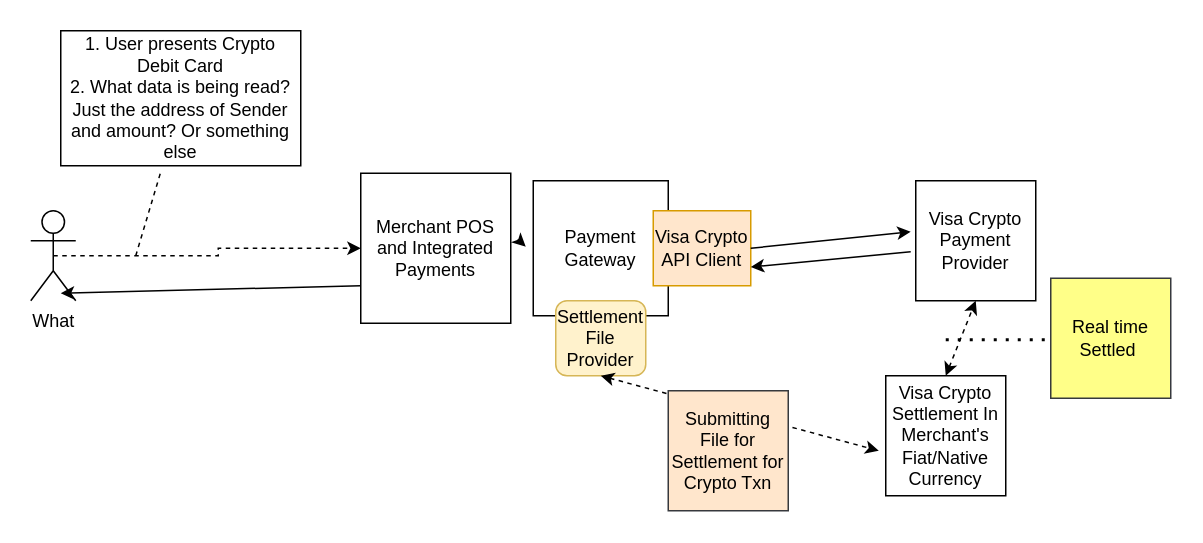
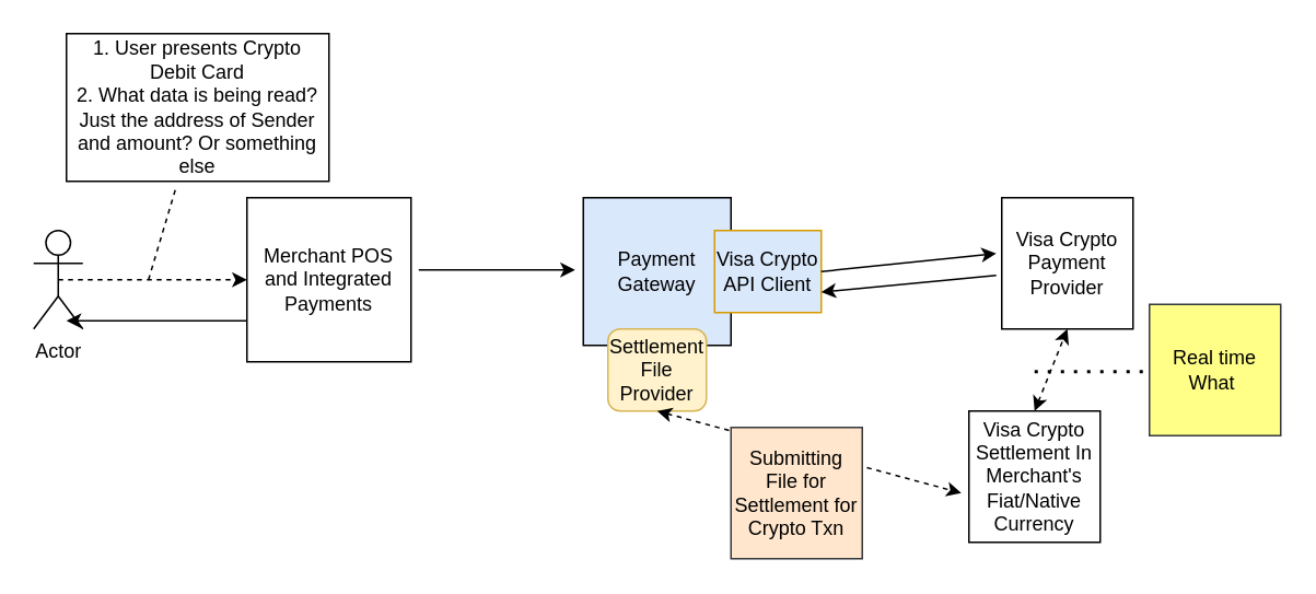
- <mxCell id="2" value="Merchant POS and Integrated Payments" style="whiteSpace=wrap;html=1;aspect=fixed;" vertex="1" parent="1"><mxGeometry x="240" y="115" width="100" height="100" as="geometry" /></mxCell>
+ <mxCell id="2" value="Merchant POS and Integrated Payments" style="whiteSpace=wrap;html=1;aspect=fixed;" vertex="1" parent="1"><mxGeometry x="150" y="120" width="100" height="100" as="geometry" /></mxCell>
- <mxCell id="7" value="Payment Gateway" style="whiteSpace=wrap;html=1;aspect=fixed;" vertex="1" parent="1"><mxGeometry x="355" y="120" width="90" height="90" as="geometry" /></mxCell>
+ <mxCell id="7" value="Payment Gateway" style="whiteSpace=wrap;html=1;aspect=fixed;fillColor=#dae8fc;" vertex="1" parent="1"><mxGeometry x="355" y="120" width="90" height="90" as="geometry" /></mxCell>
- <mxCell id="8" value="Visa Crypto API Client" style="rounded=0;whiteSpace=wrap;html=1;fillColor=#ffe6cc;strokeColor=#d79b00;" vertex="1" parent="1"><mxGeometry x="435" y="140" width="65" height="50" as="geometry" /></mxCell>
+ <mxCell id="8" value="Visa Crypto API Client" style="rounded=0;whiteSpace=wrap;html=1;fillColor=#dae8fc;strokeColor=#d79b00;" vertex="1" parent="1"><mxGeometry x="435" y="140" width="65" height="50" as="geometry" /></mxCell>
- <mxCell id="4" value="What" style="shape=umlActor;verticalLabelPosition=bottom;verticalAlign=top;html=1;outlineConnect=0;" vertex="1" parent="1"><mxGeometry x="20" y="140" width="30" height="60" as="geometry" /></mxCell>
+ <mxCell id="4" value="Actor" style="shape=umlActor;verticalLabelPosition=bottom;verticalAlign=top;html=1;outlineConnect=0;" vertex="1" parent="1"><mxGeometry x="20" y="140" width="30" height="60" as="geometry" /></mxCell>
- <mxCell id="19" value="Real time Settled&amp;nbsp;" style="whiteSpace=wrap;html=1;aspect=fixed;fillColor=#ffff88;strokeColor=#36393d;" vertex="1" parent="1"><mxGeometry x="700" y="185" width="80" height="80" as="geometry" /></mxCell>
+ <mxCell id="19" value="Real time What&amp;nbsp;" style="whiteSpace=wrap;html=1;aspect=fixed;fillColor=#ffff88;strokeColor=#36393d;" vertex="1" parent="1"><mxGeometry x="700" y="185" width="80" height="80" as="geometry" /></mxCell>
